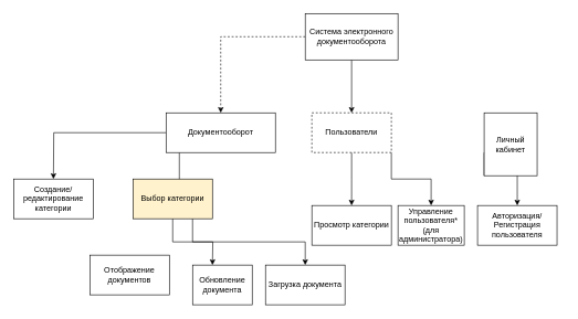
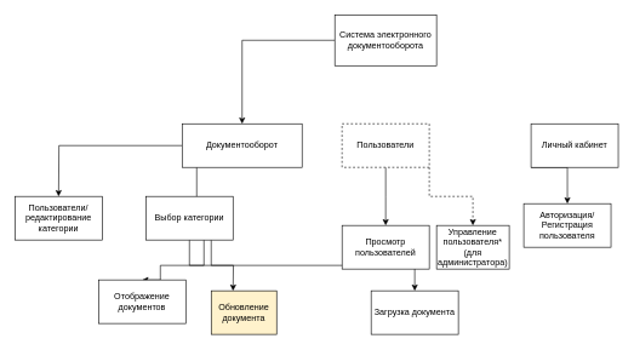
- <mxCell id="2" style="edgeStyle=orthogonalEdgeStyle;rounded=0;orthogonalLoop=1;jettySize=auto;html=1;dashed=1;" edge="1" parent="1" source="4" target="7"><mxGeometry relative="1" as="geometry" /></mxCell>
+ <mxCell id="2" style="edgeStyle=orthogonalEdgeStyle;rounded=0;orthogonalLoop=1;jettySize=auto;html=1;" edge="1" parent="1" source="4" target="7"><mxGeometry relative="1" as="geometry" /></mxCell>
- <mxCell id="3" style="edgeStyle=orthogonalEdgeStyle;rounded=0;orthogonalLoop=1;jettySize=auto;html=1;exitX=0.5;exitY=1;exitDx=0;exitDy=0;entryX=0.5;entryY=0;entryDx=0;entryDy=0;" edge="1" parent="1" source="4" target="18"><mxGeometry relative="1" as="geometry" /></mxCell>
- <mxCell id="14" value="Личный кабинет" style="rounded=0;whiteSpace=wrap;html=1;" vertex="1" parent="1"><mxGeometry x="730" y="170" width="80" height="95" as="geometry" /></mxCell>
+ <mxCell id="14" value="Личный кабинет" style="rounded=0;whiteSpace=wrap;html=1;" vertex="1" parent="1"><mxGeometry x="730" y="170" width="120" height="60" as="geometry" /></mxCell>
- <mxCell id="17" style="edgeStyle=orthogonalEdgeStyle;rounded=0;orthogonalLoop=1;jettySize=auto;html=1;exitX=1;exitY=1;exitDx=0;exitDy=0;entryX=0.5;entryY=0;entryDx=0;entryDy=0;" edge="1" parent="1" source="18" target="20"><mxGeometry relative="1" as="geometry"><mxPoint x="650" y="310" as="targetPoint" /></mxGeometry></mxCell>
+ <mxCell id="17" style="edgeStyle=orthogonalEdgeStyle;rounded=0;orthogonalLoop=1;jettySize=auto;html=1;exitX=1;exitY=1;exitDx=0;exitDy=0;entryX=0.5;entryY=0;entryDx=0;entryDy=0;dashed=1;" edge="1" parent="1" source="18" target="20"><mxGeometry relative="1" as="geometry"><mxPoint x="650" y="310" as="targetPoint" /></mxGeometry></mxCell>
- <mxCell id="23" value="Создание/редактирование категории" style="whiteSpace=wrap;html=1;" vertex="1" parent="1"><mxGeometry x="20" y="270" width="120" height="60" as="geometry" /></mxCell>
+ <mxCell id="23" value="Пользователи/редактирование категории" style="whiteSpace=wrap;html=1;" vertex="1" parent="1"><mxGeometry x="20" y="270" width="120" height="60" as="geometry" /></mxCell>
- <mxCell id="11" value="Выбор категории" style="rounded=0;whiteSpace=wrap;html=1;fillColor=#fff2cc;" vertex="1" parent="1"><mxGeometry x="200" y="270" width="120" height="60" as="geometry" /></mxCell>
+ <mxCell id="11" value="Выбор категории" style="rounded=0;whiteSpace=wrap;html=1;" vertex="1" parent="1"><mxGeometry x="200" y="270" width="120" height="60" as="geometry" /></mxCell>
- <mxCell id="19" value="Просмотр категории" style="whiteSpace=wrap;html=1;" vertex="1" parent="1"><mxGeometry x="470" y="310" width="120" height="60" as="geometry" /></mxCell>
+ <mxCell id="19" value="Просмотр пользователей" style="whiteSpace=wrap;html=1;" vertex="1" parent="1"><mxGeometry x="470" y="310" width="120" height="60" as="geometry" /></mxCell>
- <mxCell id="15" value="Авторизация/Регистрация пользователя" style="whiteSpace=wrap;html=1;" vertex="1" parent="1"><mxGeometry x="720" y="310" width="120" height="60" as="geometry" /></mxCell>
+ <mxCell id="15" value="Авторизация/Регистрация пользователя" style="whiteSpace=wrap;html=1;" vertex="1" parent="1"><mxGeometry x="720" y="280" width="120" height="60" as="geometry" /></mxCell>
+ <mxCell id="8" style="edgeStyle=orthogonalEdgeStyle;rounded=0;orthogonalLoop=1;jettySize=auto;html=1;entryX=0.5;entryY=0;entryDx=0;entryDy=0;" edge="1" parent="1" source="11" target="12"><mxGeometry relative="1" as="geometry"><Array as="points"><mxPoint x="280" y="365" /><mxPoint x="220" y="365" /></Array></mxGeometry></mxCell>
- <mxCell id="22" value="Обновление документа" style="whiteSpace=wrap;html=1;" vertex="1" parent="1"><mxGeometry x="290" y="400" width="90" height="60" as="geometry" /></mxCell>
+ <mxCell id="22" value="Обновление документа" style="whiteSpace=wrap;html=1;fillColor=#fff2cc;" vertex="1" parent="1"><mxGeometry x="290" y="400" width="90" height="60" as="geometry" /></mxCell>
- <mxCell id="21" value="Загрузка документа" style="whiteSpace=wrap;html=1;" vertex="1" parent="1"><mxGeometry x="400" y="400" width="120" height="60" as="geometry" /></mxCell>
+ <mxCell id="21" value="Загрузка документа" style="whiteSpace=wrap;html=1;" vertex="1" parent="1"><mxGeometry x="510" y="400" width="120" height="60" as="geometry" /></mxCell>
